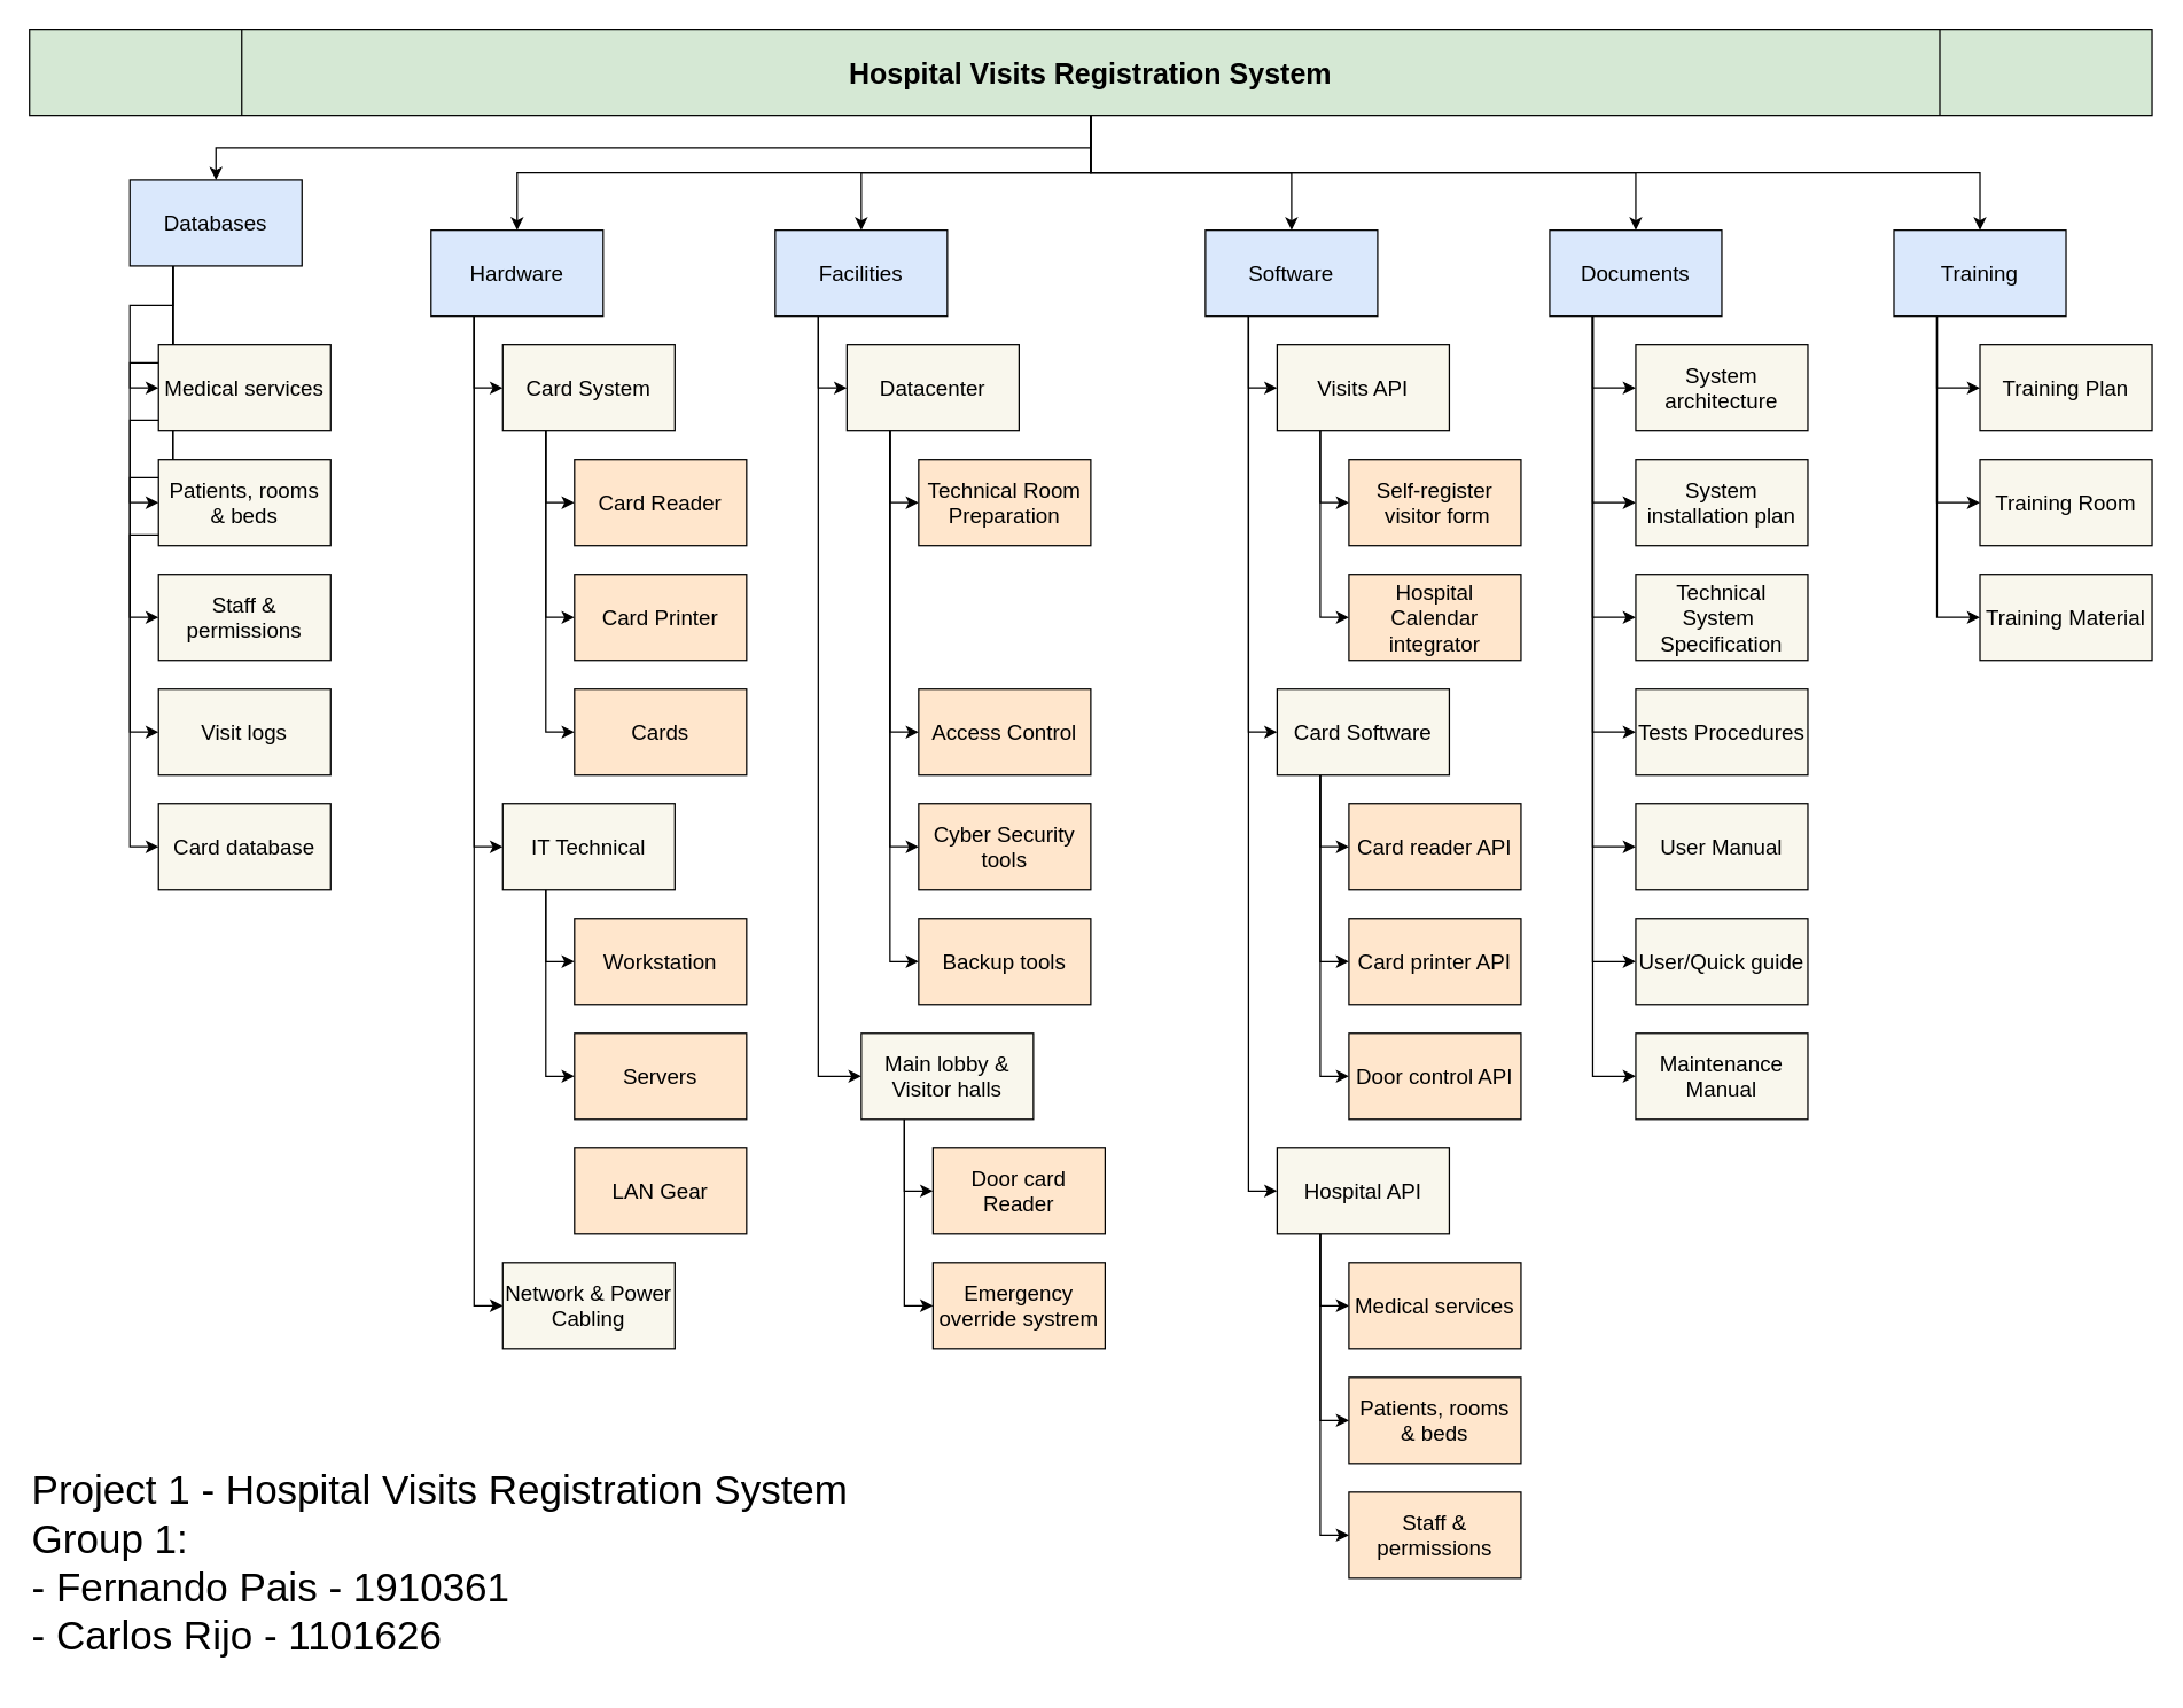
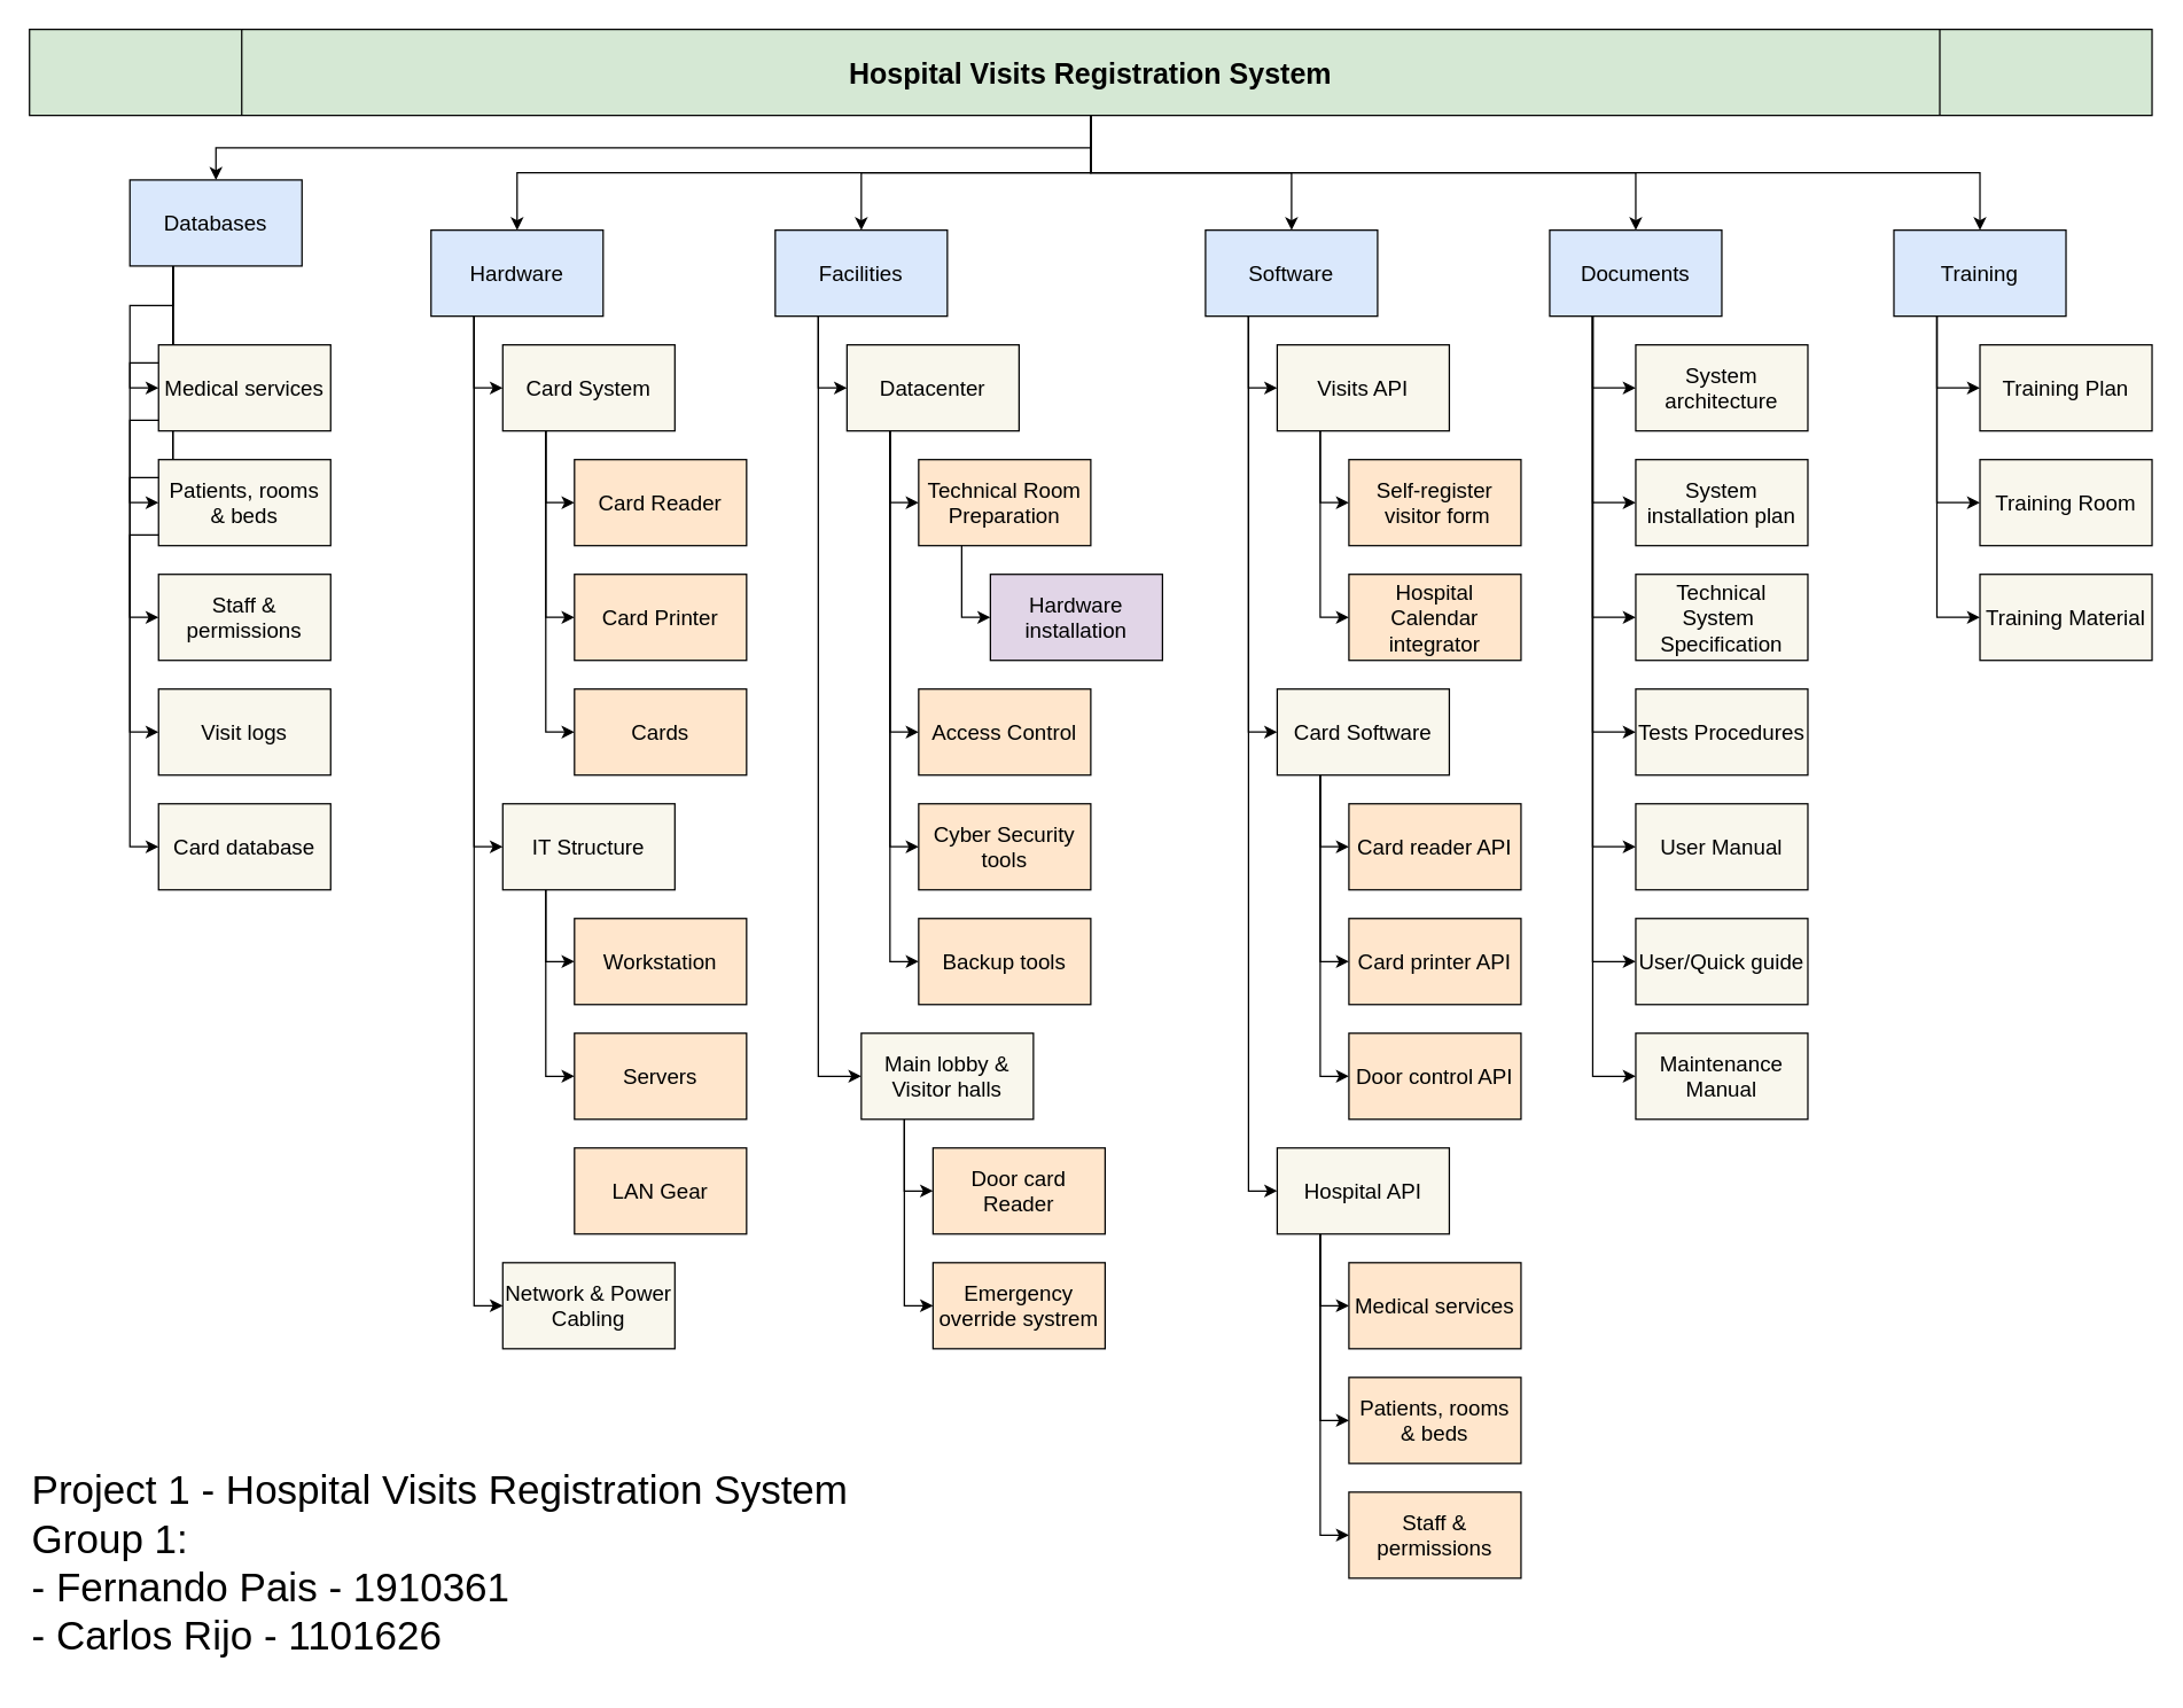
+ <mxCell id="91" value="" style="edgeStyle=orthogonalEdgeStyle;rounded=0;orthogonalLoop=1;jettySize=auto;html=1;entryX=0;entryY=0.5;entryDx=0;entryDy=0;exitX=0.25;exitY=1;exitDx=0;exitDy=0;fillColor=#ffe6cc;strokeColor=#000000;fontSize=15;" edge="1" parent="1" source="92" target="93"><mxGeometry relative="1" as="geometry" /></mxCell>
+ <mxCell id="93" value="Hardware &lt;br style=&quot;font-size: 15px;&quot;&gt;installation" style="whiteSpace=wrap;html=1;rounded=0;fillColor=#e1d5e7;strokeColor=#000000;fontSize=15;" vertex="1" parent="1"><mxGeometry x="690" y="400" width="120" height="60" as="geometry" /></mxCell>
- <mxCell id="41" value="IT Technical" style="whiteSpace=wrap;html=1;rounded=0;fillColor=#f9f7ed;strokeColor=#000000;fontSize=15;" vertex="1" parent="1"><mxGeometry x="350" y="560" width="120" height="60" as="geometry" /></mxCell>
+ <mxCell id="41" value="IT Structure" style="whiteSpace=wrap;html=1;rounded=0;fillColor=#f9f7ed;strokeColor=#000000;fontSize=15;" vertex="1" parent="1"><mxGeometry x="350" y="560" width="120" height="60" as="geometry" /></mxCell>
